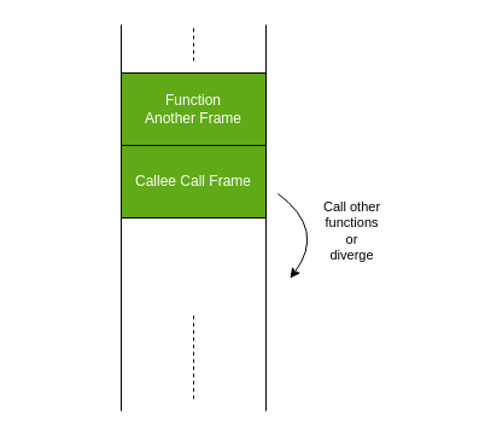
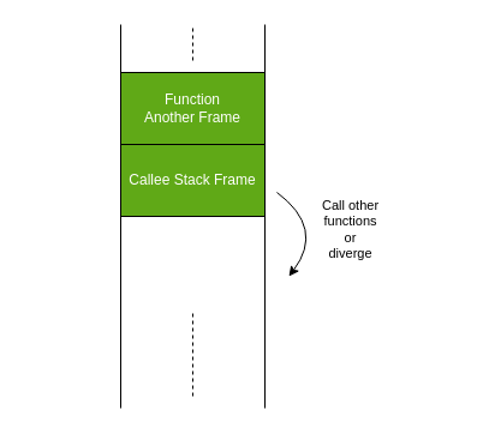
- <mxCell id="6" value="Callee Call Frame" style="rounded=0;whiteSpace=wrap;html=1;strokeColor=#000000;fillColor=#60a917;fontColor=#ffffff;" parent="1" vertex="1"><mxGeometry x="100" y="120" width="120" height="60" as="geometry" /></mxCell>
+ <mxCell id="6" value="Callee Stack Frame" style="rounded=0;whiteSpace=wrap;html=1;strokeColor=#000000;fillColor=#60a917;fontColor=#ffffff;" parent="1" vertex="1"><mxGeometry x="100" y="120" width="120" height="60" as="geometry" /></mxCell>
